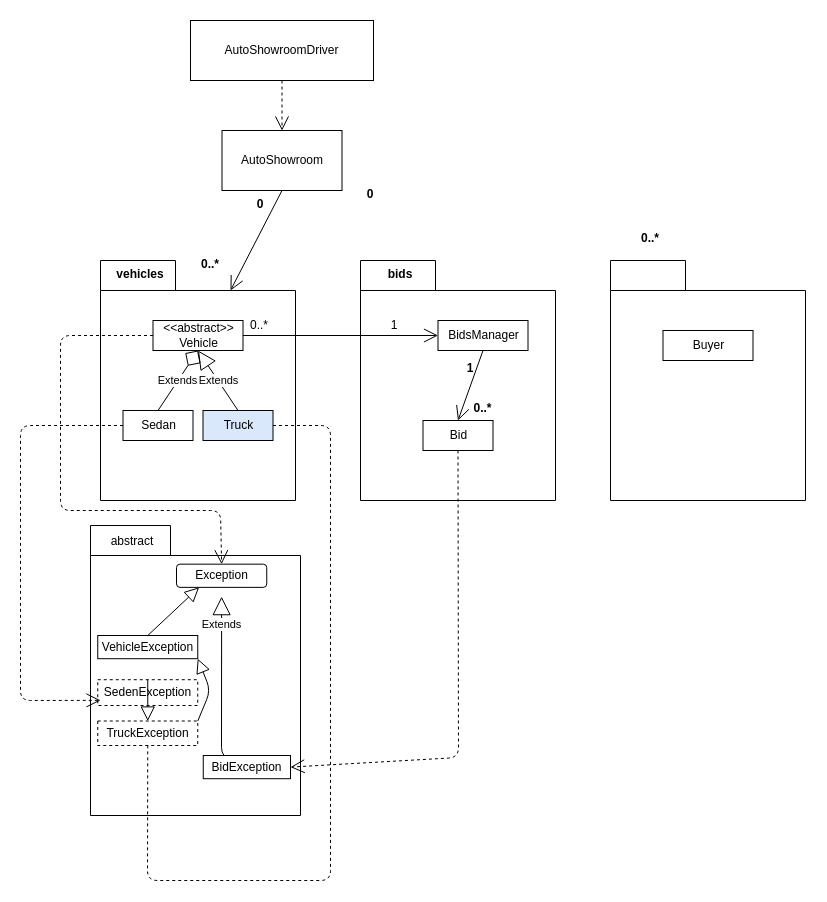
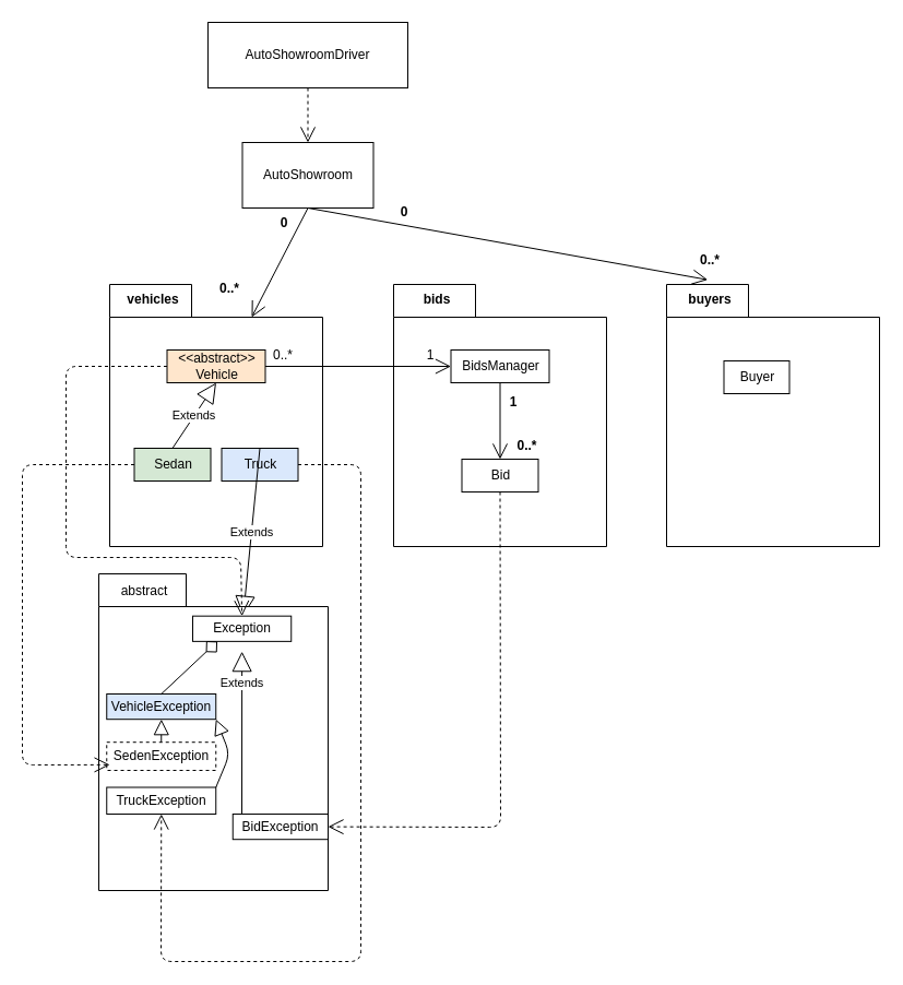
+ <mxCell id="28" value="" style="endArrow=open;endSize=12;html=1;exitX=0.5;exitY=1;exitDx=0;exitDy=0;entryX=0.471;entryY=-0.165;entryDx=0;entryDy=0;entryPerimeter=0;" parent="1" source="3" target="26" edge="1"><mxGeometry width="160" relative="1" as="geometry"><mxPoint x="291.5" y="200" as="sourcePoint" /><mxPoint x="240" y="300" as="targetPoint" /></mxGeometry></mxCell>
+ <mxCell id="26" value="buyers" style="text;align=center;fontStyle=1;verticalAlign=middle;spacingLeft=3;spacingRight=3;strokeColor=none;rotatable=0;points=[[0,0.5],[1,0.5]];portConstraint=eastwest;" parent="23" vertex="1"><mxGeometry width="80" height="26" as="geometry" /></mxCell>
- <mxCell id="7" value="&amp;lt;&amp;lt;abstract&amp;gt;&amp;gt;&lt;br&gt;Vehicle" style="html=1;" parent="5" vertex="1"><mxGeometry x="32.5" y="60" width="90" height="30" as="geometry" /></mxCell>
+ <mxCell id="7" value="&amp;lt;&amp;lt;abstract&amp;gt;&amp;gt;&lt;br&gt;Vehicle" style="html=1;fillColor=#ffe6cc;" parent="5" vertex="1"><mxGeometry x="32.5" y="60" width="90" height="30" as="geometry" /></mxCell>
- <mxCell id="16" value="BidsManager" style="html=1;" parent="14" vertex="1"><mxGeometry x="77.5" y="60" width="90" height="30" as="geometry" /></mxCell>
+ <mxCell id="16" value="BidsManager" style="html=1;" parent="14" vertex="1"><mxGeometry x="52.5" y="60" width="90" height="30" as="geometry" /></mxCell>
- <mxCell id="25" value="Buyer" style="html=1;" parent="23" vertex="1"><mxGeometry x="52.5" y="70" width="90" height="30" as="geometry" /></mxCell>
+ <mxCell id="25" value="Buyer" style="html=1;" parent="23" vertex="1"><mxGeometry x="52.5" y="70" width="60" height="30" as="geometry" /></mxCell>
- <mxCell id="10" value="Extends" style="endArrow=diamond;endSize=16;endFill=0;html=1;entryX=0.5;entryY=1;entryDx=0;entryDy=0;exitX=0.5;exitY=0;exitDx=0;exitDy=0;" parent="5" source="8" target="7" edge="1"><mxGeometry width="160" relative="1" as="geometry"><mxPoint x="132.5" y="70" as="sourcePoint" /><mxPoint x="292.5" y="70" as="targetPoint" /></mxGeometry></mxCell>
+ <mxCell id="10" value="Extends" style="endArrow=block;endSize=16;endFill=0;html=1;entryX=0.5;entryY=1;entryDx=0;entryDy=0;exitX=0.5;exitY=0;exitDx=0;exitDy=0;" parent="5" source="8" target="7" edge="1"><mxGeometry width="160" relative="1" as="geometry"><mxPoint x="132.5" y="70" as="sourcePoint" /><mxPoint x="292.5" y="70" as="targetPoint" /></mxGeometry></mxCell>
- <mxCell id="11" value="Extends" style="endArrow=block;endSize=16;endFill=0;html=1;entryX=0.5;entryY=1;entryDx=0;entryDy=0;exitX=0.5;exitY=0;exitDx=0;exitDy=0;" parent="5" source="9" target="7" edge="1"><mxGeometry width="160" relative="1" as="geometry"><mxPoint x="47.5" y="160" as="sourcePoint" /><mxPoint x="87.5" y="100" as="targetPoint" /></mxGeometry></mxCell>
+ <mxCell id="11" value="Extends" style="endArrow=block;endSize=16;endFill=0;html=1;exitX=0.5;exitY=0;exitDx=0;exitDy=0;" parent="5" source="9" target="34" edge="1"><mxGeometry width="160" relative="1" as="geometry"><mxPoint x="47.5" y="160" as="sourcePoint" /><mxPoint x="87.5" y="100" as="targetPoint" /></mxGeometry></mxCell>
- <mxCell id="8" value="Sedan" style="html=1;" parent="5" vertex="1"><mxGeometry x="2.5" y="150" width="70" height="30" as="geometry" /></mxCell>
+ <mxCell id="8" value="Sedan" style="html=1;fillColor=#d5e8d4;" parent="5" vertex="1"><mxGeometry x="2.5" y="150" width="70" height="30" as="geometry" /></mxCell>
- <mxCell id="34" value="Exception" style="html=1;rounded=1;" parent="31" vertex="1"><mxGeometry x="86" y="38.667" width="90.25" height="23.2" as="geometry" /></mxCell>
+ <mxCell id="34" value="Exception" style="html=1;" parent="31" vertex="1"><mxGeometry x="86" y="38.667" width="90.25" height="23.2" as="geometry" /></mxCell>
- <mxCell id="40" value="" style="endArrow=block;endFill=0;endSize=12;html=1;exitX=0.5;exitY=0;exitDx=0;exitDy=0;entryX=0.25;entryY=1;entryDx=0;entryDy=0;" parent="31" source="35" target="34" edge="1"><mxGeometry width="160" relative="1" as="geometry"><mxPoint x="130" y="165" as="sourcePoint" /><mxPoint x="290" y="165" as="targetPoint" /></mxGeometry></mxCell>
+ <mxCell id="40" value="" style="endArrow=diamond;endFill=0;endSize=12;html=1;exitX=0.5;exitY=0;exitDx=0;exitDy=0;entryX=0.25;entryY=1;entryDx=0;entryDy=0;" parent="31" source="35" target="34" edge="1"><mxGeometry width="160" relative="1" as="geometry"><mxPoint x="130" y="165" as="sourcePoint" /><mxPoint x="290" y="165" as="targetPoint" /></mxGeometry></mxCell>
- <mxCell id="35" value="VehicleException&lt;br&gt;" style="html=1;" parent="31" vertex="1"><mxGeometry x="7.25" y="110.0" width="100" height="23.2" as="geometry" /></mxCell>
+ <mxCell id="35" value="VehicleException&lt;br&gt;" style="html=1;fillColor=#dae8fc;" parent="31" vertex="1"><mxGeometry x="7.25" y="110.0" width="100" height="23.2" as="geometry" /></mxCell>
- <mxCell id="41" value="" style="endArrow=block;endSize=12;html=1;exitX=0.5;exitY=0;exitDx=0;exitDy=0;endFill=0;" parent="31" source="38" target="37" edge="1"><mxGeometry width="160" relative="1" as="geometry"><mxPoint x="30" y="135" as="sourcePoint" /><mxPoint x="190" y="135" as="targetPoint" /></mxGeometry></mxCell>
+ <mxCell id="41" value="" style="endArrow=block;endSize=12;html=1;exitX=0.5;exitY=0;exitDx=0;exitDy=0;entryX=0.5;entryY=1;entryDx=0;entryDy=0;endFill=0;" parent="31" source="38" target="35" edge="1"><mxGeometry width="160" relative="1" as="geometry"><mxPoint x="30" y="135" as="sourcePoint" /><mxPoint x="190" y="135" as="targetPoint" /></mxGeometry></mxCell>
- <mxCell id="37" value="TruckException" style="html=1;dashed=1;" parent="31" vertex="1"><mxGeometry x="7.25" y="195.51" width="100" height="24.491" as="geometry" /></mxCell>
+ <mxCell id="37" value="TruckException" style="html=1;" parent="31" vertex="1"><mxGeometry x="7.25" y="195.51" width="100" height="24.491" as="geometry" /></mxCell>
- <mxCell id="45" value="" style="endArrow=none;endSize=12;dashed=1;html=1;exitX=1;exitY=0.5;exitDx=0;exitDy=0;entryX=0.5;entryY=1;entryDx=0;entryDy=0;" parent="1" source="9" target="37" edge="1"><mxGeometry width="160" relative="1" as="geometry"><mxPoint x="380" y="630" as="sourcePoint" /><mxPoint x="320" y="860" as="targetPoint" /><Array as="points"><mxPoint x="330" y="425" /><mxPoint x="330" y="880" /><mxPoint x="147" y="880" /></Array></mxGeometry></mxCell>
+ <mxCell id="45" value="" style="endArrow=open;endSize=12;dashed=1;html=1;exitX=1;exitY=0.5;exitDx=0;exitDy=0;entryX=0.5;entryY=1;entryDx=0;entryDy=0;" parent="1" source="9" target="37" edge="1"><mxGeometry width="160" relative="1" as="geometry"><mxPoint x="380" y="630" as="sourcePoint" /><mxPoint x="320" y="860" as="targetPoint" /><Array as="points"><mxPoint x="330" y="425" /><mxPoint x="330" y="880" /><mxPoint x="147" y="880" /></Array></mxGeometry></mxCell>
- <mxCell id="39" value="BidException" style="html=1;" parent="31" vertex="1"><mxGeometry x="112.75" y="230" width="87.25" height="23.2" as="geometry" /></mxCell>
+ <mxCell id="39" value="BidException" style="html=1;" parent="31" vertex="1"><mxGeometry x="122.75" y="220" width="87.25" height="23.2" as="geometry" /></mxCell>
